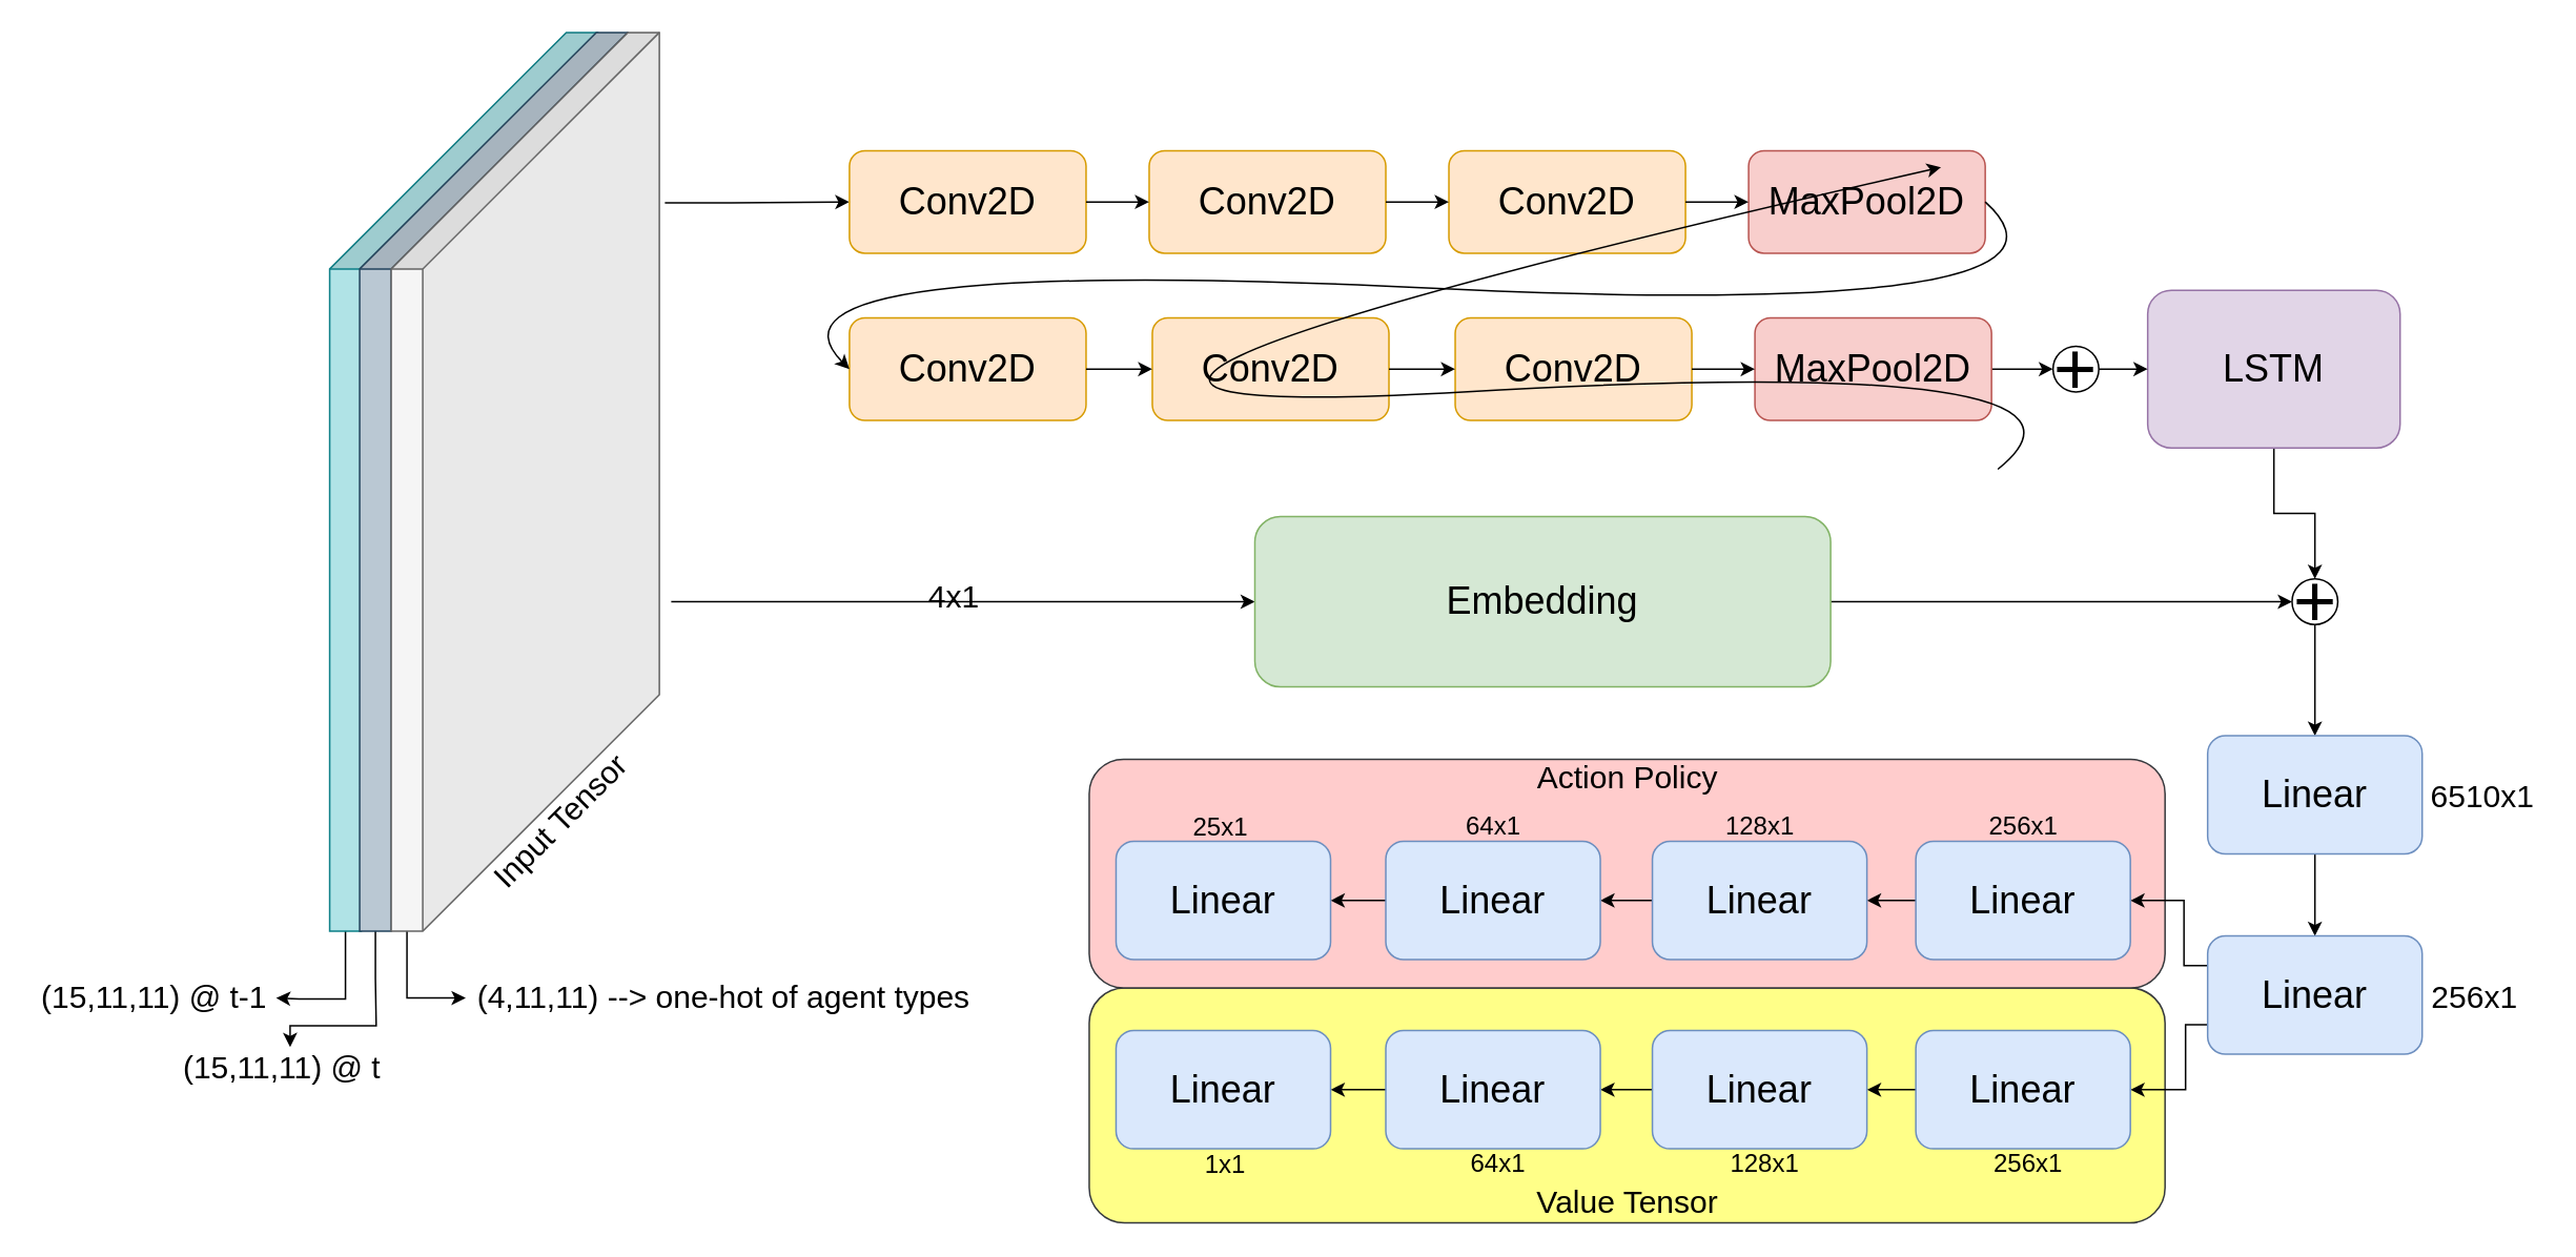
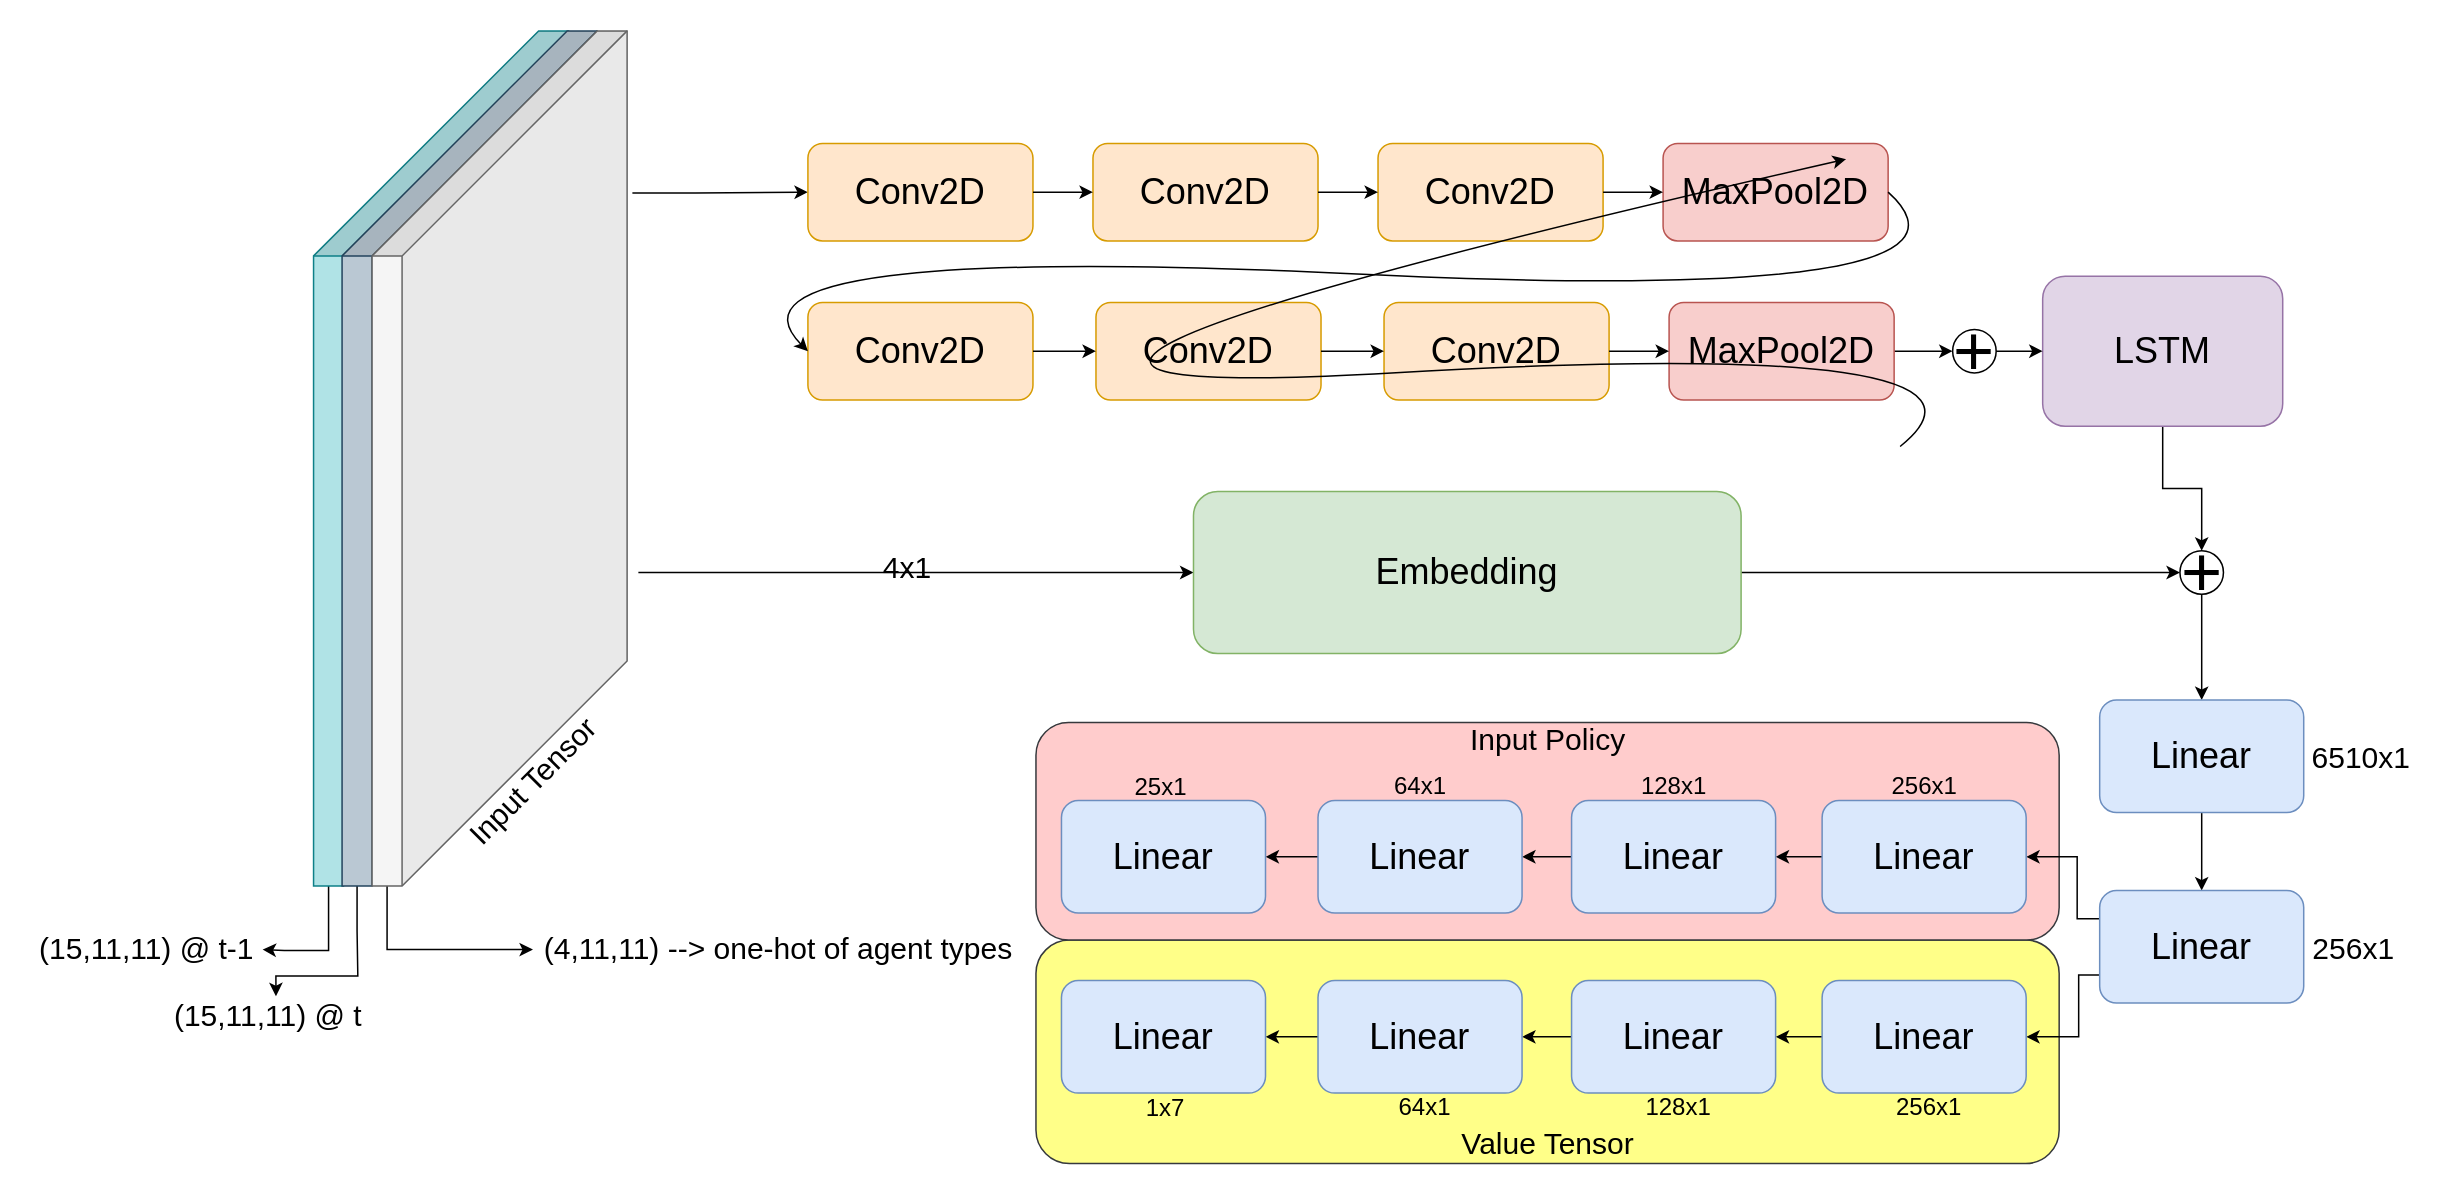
- <mxCell id="59" value="&lt;font style=&quot;font-size: 20px;&quot;&gt;Action Policy&lt;/font&gt;" style="text;html=1;align=center;verticalAlign=middle;resizable=0;points=[];autosize=1;strokeColor=none;fillColor=none;fontSize=16;" vertex="1" parent="1"><mxGeometry x="968.5" y="479.5" width="125" height="24" as="geometry" /></mxCell>
+ <mxCell id="59" value="&lt;font style=&quot;font-size: 20px;&quot;&gt;Input Policy&lt;/font&gt;" style="text;html=1;align=center;verticalAlign=middle;resizable=0;points=[];autosize=1;strokeColor=none;fillColor=none;fontSize=16;" vertex="1" parent="1"><mxGeometry x="968.5" y="479.5" width="125" height="24" as="geometry" /></mxCell>
- <mxCell id="70" value="(4,11,11) --&amp;gt; one-hot of agent types" style="text;html=1;align=center;verticalAlign=middle;resizable=0;points=[];autosize=1;strokeColor=none;fillColor=none;fontSize=20;" vertex="1" parent="1"><mxGeometry x="297" y="616.5" width="322" height="28" as="geometry" /></mxCell>
+ <mxCell id="70" value="(4,11,11) --&amp;gt; one-hot of agent types" style="text;html=1;align=center;verticalAlign=middle;resizable=0;points=[];autosize=1;strokeColor=none;fillColor=none;fontSize=20;" vertex="1" parent="1"><mxGeometry x="357" y="616.5" width="322" height="28" as="geometry" /></mxCell>
- <mxCell id="54" value="&lt;font style=&quot;font-size: 16px;&quot;&gt;1x1&lt;/font&gt;" style="text;html=1;align=center;verticalAlign=middle;resizable=0;points=[];autosize=1;strokeColor=none;fillColor=none;fontSize=24;" vertex="1" parent="1"><mxGeometry x="757.5" y="718" width="36" height="36" as="geometry" /></mxCell>
+ <mxCell id="54" value="&lt;font style=&quot;font-size: 16px;&quot;&gt;1x7&lt;/font&gt;" style="text;html=1;align=center;verticalAlign=middle;resizable=0;points=[];autosize=1;strokeColor=none;fillColor=none;fontSize=24;" vertex="1" parent="1"><mxGeometry x="757.5" y="718" width="36" height="36" as="geometry" /></mxCell>
